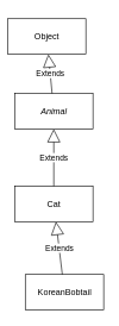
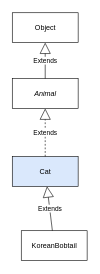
- <mxCell id="7" value="Object" style="html=1;" vertex="1" parent="1"><mxGeometry x="10" y="25" width="110" height="50" as="geometry" /></mxCell>
+ <mxCell id="7" value="Object" style="html=1;" vertex="1" parent="1"><mxGeometry x="20" width="110" height="50" as="geometry" y="20" /></mxCell>
- <mxCell id="5" value="Extends" style="endArrow=block;endSize=16;endFill=0;html=1;" parent="1" source="3" target="4" edge="1"><mxGeometry width="160" relative="1" as="geometry"><mxPoint x="160" y="420" as="sourcePoint" /><mxPoint x="320" y="420" as="targetPoint" /></mxGeometry></mxCell>
+ <mxCell id="5" value="Extends" style="endArrow=block;endSize=16;endFill=0;html=1;dashed=1;" parent="1" source="3" target="4" edge="1"><mxGeometry width="160" relative="1" as="geometry"><mxPoint x="160" y="420" as="sourcePoint" /><mxPoint x="320" y="420" as="targetPoint" /></mxGeometry></mxCell>
- <mxCell id="3" value="Cat" style="html=1;" parent="1" vertex="1"><mxGeometry x="20" y="260" width="110" height="50" as="geometry" /></mxCell>
+ <mxCell id="3" value="Cat" style="html=1;fillColor=#dae8fc;" parent="1" vertex="1"><mxGeometry x="20" y="260" width="110" height="50" as="geometry" /></mxCell>
